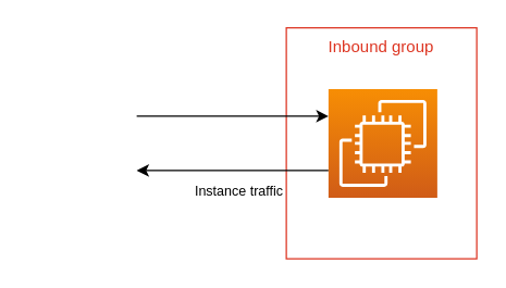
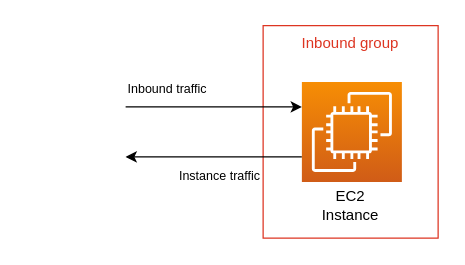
+ <mxCell id="8" value="Inbound traffic" style="text;html=1;strokeColor=none;fillColor=none;align=left;verticalAlign=middle;whiteSpace=wrap;rounded=0;fontSize=10;" vertex="1" parent="1"><mxGeometry x="100" y="55" width="91" height="30" as="geometry" /></mxCell>
+ <mxCell id="5" value="EC2&lt;br&gt;Instance" style="text;html=1;strokeColor=none;fillColor=none;align=center;verticalAlign=middle;whiteSpace=wrap;rounded=0;" vertex="1" parent="1"><mxGeometry x="250" y="149" width="60" height="30" as="geometry" /></mxCell>
